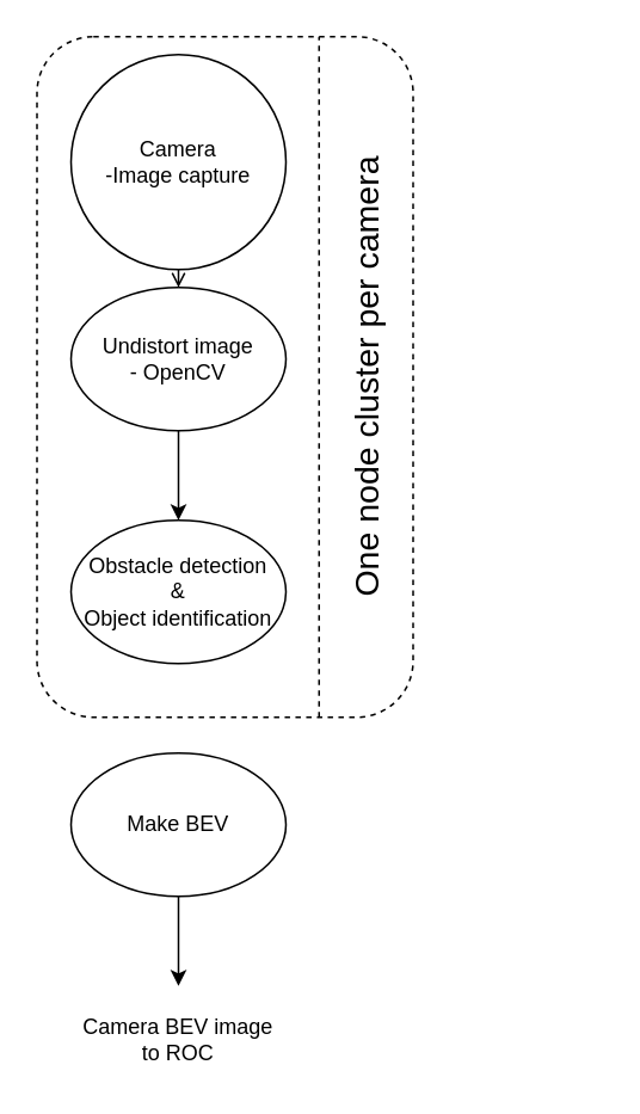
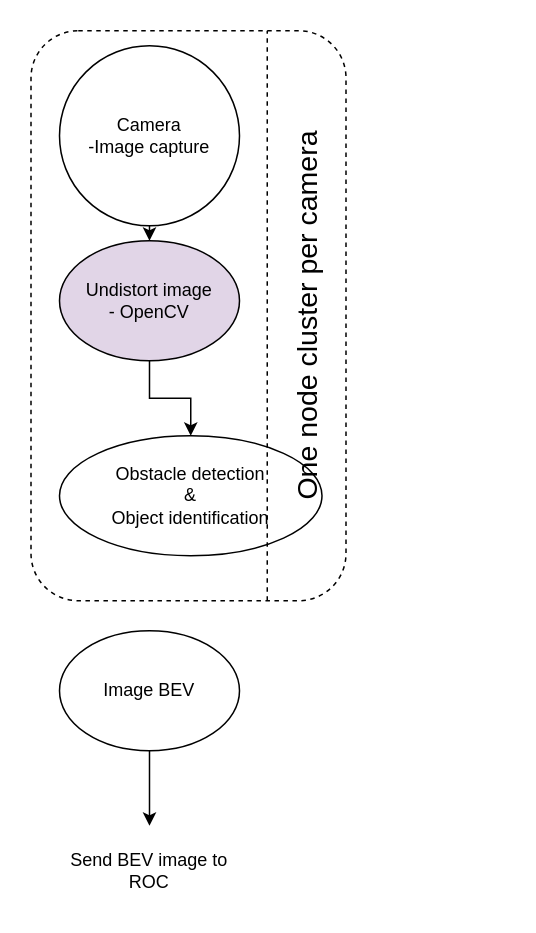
- <mxCell id="2" style="edgeStyle=orthogonalEdgeStyle;rounded=0;orthogonalLoop=1;jettySize=auto;html=1;exitX=0.5;exitY=1;exitDx=0;exitDy=0;entryX=0.5;entryY=0;entryDx=0;entryDy=0;endArrow=open;" edge="1" parent="1" source="3" target="5"><mxGeometry relative="1" as="geometry" /></mxCell>
+ <mxCell id="2" style="edgeStyle=orthogonalEdgeStyle;rounded=0;orthogonalLoop=1;jettySize=auto;html=1;exitX=0.5;exitY=1;exitDx=0;exitDy=0;entryX=0.5;entryY=0;entryDx=0;entryDy=0;" edge="1" parent="1" source="3" target="5"><mxGeometry relative="1" as="geometry" /></mxCell>
- <mxCell id="5" value="&lt;div&gt;Undistort image&lt;/div&gt;&lt;div&gt;- OpenCV&lt;br&gt;&lt;/div&gt;" style="ellipse;whiteSpace=wrap;html=1;" vertex="1" parent="1"><mxGeometry x="39" y="160" width="120" height="80" as="geometry" /></mxCell>
+ <mxCell id="5" value="&lt;div&gt;Undistort image&lt;/div&gt;&lt;div&gt;- OpenCV&lt;br&gt;&lt;/div&gt;" style="ellipse;whiteSpace=wrap;html=1;fillColor=#e1d5e7;" vertex="1" parent="1"><mxGeometry x="39" y="160" width="120" height="80" as="geometry" /></mxCell>
- <mxCell id="6" value="&lt;div&gt;Obstacle detection&lt;/div&gt;&lt;div&gt;&amp;amp;&lt;/div&gt;&lt;div&gt;Object identification&lt;br&gt;&lt;/div&gt;" style="ellipse;whiteSpace=wrap;html=1;" vertex="1" parent="1"><mxGeometry x="39" y="290" width="120" height="80" as="geometry" /></mxCell>
+ <mxCell id="6" value="&lt;div&gt;Obstacle detection&lt;/div&gt;&lt;div&gt;&amp;amp;&lt;/div&gt;&lt;div&gt;Object identification&lt;br&gt;&lt;/div&gt;" style="ellipse;whiteSpace=wrap;html=1;" vertex="1" parent="1"><mxGeometry x="39" y="290" width="175" height="80" as="geometry" /></mxCell>
- <mxCell id="8" value="Make BEV" style="ellipse;whiteSpace=wrap;html=1;" vertex="1" parent="1"><mxGeometry x="39" y="420" width="120" height="80" as="geometry" /></mxCell>
+ <mxCell id="8" value="Image BEV" style="ellipse;whiteSpace=wrap;html=1;" vertex="1" parent="1"><mxGeometry x="39" y="420" width="120" height="80" as="geometry" /></mxCell>
- <mxCell id="12" value="Camera BEV image to ROC" style="text;html=1;strokeColor=none;fillColor=none;align=center;verticalAlign=middle;whiteSpace=wrap;rounded=0;" vertex="1" parent="1"><mxGeometry x="39" y="560" width="120" height="40" as="geometry" /></mxCell>
+ <mxCell id="12" value="Send BEV image to ROC" style="text;html=1;strokeColor=none;fillColor=none;align=center;verticalAlign=middle;whiteSpace=wrap;rounded=0;" vertex="1" parent="1"><mxGeometry x="39" y="560" width="120" height="40" as="geometry" /></mxCell>
